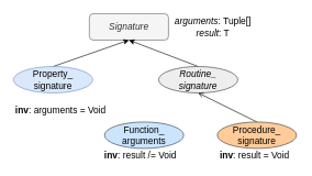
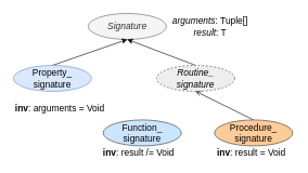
- <mxCell id="2" value="Signature" style="whiteSpace=wrap;html=1;fontSize=14;fillColor=#f5f5f5;strokeColor=#666666;fontColor=#333333;fontStyle=2;rounded=1;" vertex="1" parent="1"><mxGeometry x="135" y="20" width="120" height="40" as="geometry" /></mxCell>
+ <mxCell id="2" value="Signature" style="ellipse;whiteSpace=wrap;html=1;fontSize=14;fillColor=#f5f5f5;strokeColor=#666666;fontColor=#333333;fontStyle=2" vertex="1" parent="1"><mxGeometry x="135" y="20" width="120" height="40" as="geometry" /></mxCell>
- <mxCell id="8" value="Routine_&lt;br&gt;signature" style="ellipse;whiteSpace=wrap;html=1;fontSize=14;fillColor=#eeeeee;strokeColor=#36393d;fontStyle=2" vertex="1" parent="1"><mxGeometry x="240" y="100" width="120" height="40" as="geometry" /></mxCell>
+ <mxCell id="8" value="Routine_&lt;br&gt;signature" style="ellipse;whiteSpace=wrap;html=1;fontSize=14;fillColor=#eeeeee;strokeColor=#36393d;fontStyle=2;dashed=1;" vertex="1" parent="1"><mxGeometry x="240" y="100" width="120" height="40" as="geometry" /></mxCell>
- <mxCell id="9" value="Function_&lt;br&gt;arguments" style="ellipse;whiteSpace=wrap;html=1;fontSize=14;fillColor=#cce5ff;strokeColor=#36393d;" vertex="1" parent="1"><mxGeometry x="158" y="184" width="120" height="40" as="geometry" /></mxCell>
+ <mxCell id="9" value="Function_&lt;br&gt;signature" style="ellipse;whiteSpace=wrap;html=1;fontSize=14;fillColor=#cce5ff;strokeColor=#36393d;" vertex="1" parent="1"><mxGeometry x="158" y="184" width="120" height="40" as="geometry" /></mxCell>
